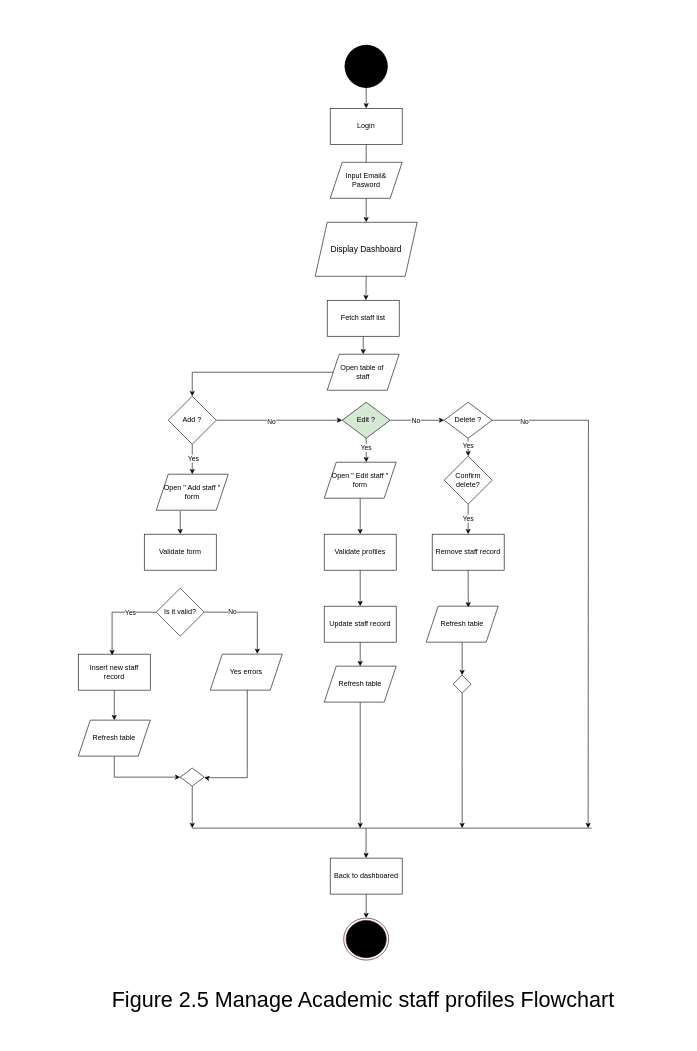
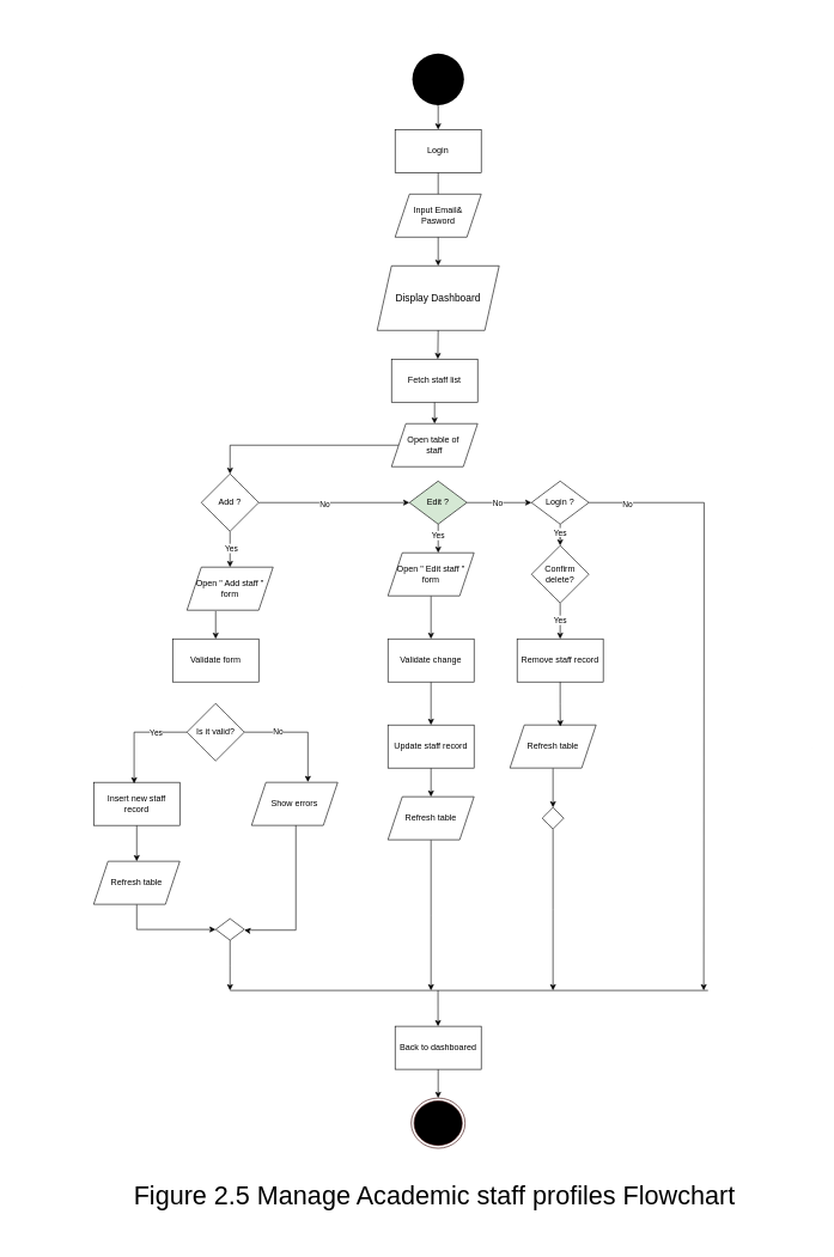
- <mxCell id="44" value="Delete ?" style="rhombus;whiteSpace=wrap;html=1;" parent="1" vertex="1"><mxGeometry x="740" y="670" width="80" height="60" as="geometry" /></mxCell>
+ <mxCell id="44" value="Login ?" style="rhombus;whiteSpace=wrap;html=1;" parent="1" vertex="1"><mxGeometry x="740" y="670" width="80" height="60" as="geometry" /></mxCell>
- <mxCell id="33" value="Validate profiles" style="rounded=0;whiteSpace=wrap;html=1;" parent="1" vertex="1"><mxGeometry x="540" y="890" width="120" height="60" as="geometry" /></mxCell>
+ <mxCell id="33" value="Validate change" style="rounded=0;whiteSpace=wrap;html=1;" parent="1" vertex="1"><mxGeometry x="540" y="890" width="120" height="60" as="geometry" /></mxCell>
- <mxCell id="19" value="Yes errors" style="shape=parallelogram;perimeter=parallelogramPerimeter;whiteSpace=wrap;html=1;fixedSize=1;" parent="1" vertex="1"><mxGeometry x="350" y="1090" width="120" height="60" as="geometry" /></mxCell>
+ <mxCell id="19" value="Show errors" style="shape=parallelogram;perimeter=parallelogramPerimeter;whiteSpace=wrap;html=1;fixedSize=1;" parent="1" vertex="1"><mxGeometry x="350" y="1090" width="120" height="60" as="geometry" /></mxCell>
